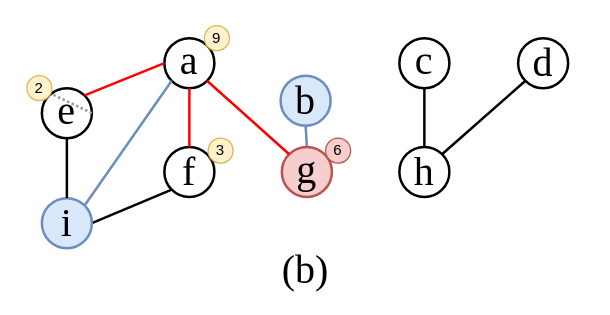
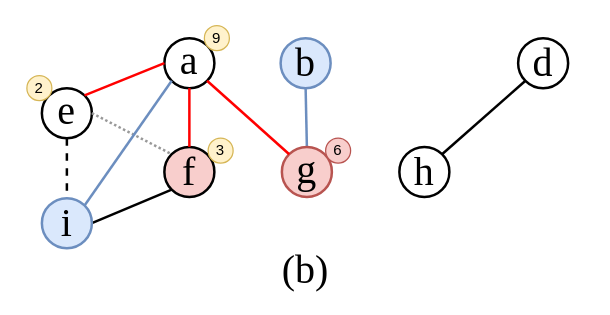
- <mxCell id="5" value="c" style="ellipse;whiteSpace=wrap;html=1;aspect=fixed;strokeWidth=2;fontFamily=Times New Roman;fontSize=32;spacingTop=-5;" parent="2" vertex="1"><mxGeometry x="299" y="10" width="40" height="40" as="geometry" /></mxCell>
- <mxCell id="4" value="b" style="ellipse;whiteSpace=wrap;html=1;aspect=fixed;strokeWidth=2;fontFamily=Times New Roman;fontSize=32;fillColor=#dae8fc;strokeColor=#6c8ebf;" parent="2" vertex="1"><mxGeometry x="204" y="40" width="40" height="40" as="geometry" /></mxCell>
+ <mxCell id="4" value="b" style="ellipse;whiteSpace=wrap;html=1;aspect=fixed;strokeWidth=2;fontFamily=Times New Roman;fontSize=32;fillColor=#dae8fc;strokeColor=#6c8ebf;" parent="2" vertex="1"><mxGeometry x="204" y="10" width="40" height="40" as="geometry" /></mxCell>
- <mxCell id="11" style="rounded=0;orthogonalLoop=1;jettySize=auto;html=1;exitX=1;exitY=0.5;exitDx=0;exitDy=0;fontFamily=Times New Roman;fontSize=32;strokeWidth=2;endArrow=none;endFill=0;strokeColor=#999999;dashed=1;dashPattern=1 1;" parent="2" source="7" target="25" edge="1"><mxGeometry relative="1" as="geometry" /></mxCell>
+ <mxCell id="11" style="rounded=0;orthogonalLoop=1;jettySize=auto;html=1;exitX=1;exitY=0.5;exitDx=0;exitDy=0;entryX=0;entryY=0;entryDx=0;entryDy=0;fontFamily=Times New Roman;fontSize=32;strokeWidth=2;endArrow=none;endFill=0;strokeColor=#999999;dashed=1;dashPattern=1 1;" parent="2" source="7" target="9" edge="1"><mxGeometry relative="1" as="geometry" /></mxCell>
- <mxCell id="17" style="edgeStyle=none;rounded=0;orthogonalLoop=1;jettySize=auto;html=1;exitX=0.5;exitY=1;exitDx=0;exitDy=0;entryX=0.5;entryY=0;entryDx=0;entryDy=0;strokeWidth=2;fontFamily=Times New Roman;fontSize=32;endArrow=none;endFill=0;" parent="2" source="5" target="16" edge="1"><mxGeometry relative="1" as="geometry" /></mxCell>
- <mxCell id="21" style="edgeStyle=none;rounded=0;orthogonalLoop=1;jettySize=auto;html=1;exitX=0.5;exitY=1;exitDx=0;exitDy=0;entryX=0.5;entryY=0;entryDx=0;entryDy=0;strokeWidth=2;fontFamily=Times New Roman;fontSize=32;endArrow=none;endFill=0;strokeColor=#000000;fillColor=#dae8fc;" parent="2" source="7" target="20" edge="1"><mxGeometry relative="1" as="geometry" /></mxCell>
+ <mxCell id="21" style="edgeStyle=none;rounded=0;orthogonalLoop=1;jettySize=auto;html=1;exitX=0.5;exitY=1;exitDx=0;exitDy=0;entryX=0.5;entryY=0;entryDx=0;entryDy=0;strokeWidth=2;fontFamily=Times New Roman;fontSize=32;endArrow=none;endFill=0;strokeColor=#000000;fillColor=#dae8fc;dashed=1;" parent="2" source="7" target="20" edge="1"><mxGeometry relative="1" as="geometry" /></mxCell>
- <mxCell id="9" value="f" style="ellipse;whiteSpace=wrap;html=1;aspect=fixed;strokeWidth=2;fontFamily=Times New Roman;fontSize=32;" parent="2" vertex="1"><mxGeometry x="111" y="97" width="40" height="40" as="geometry" /></mxCell>
+ <mxCell id="9" value="f" style="ellipse;whiteSpace=wrap;html=1;aspect=fixed;strokeWidth=2;fontFamily=Times New Roman;fontSize=32;fillColor=#f8cecc;" parent="2" vertex="1"><mxGeometry x="111" y="97" width="40" height="40" as="geometry" /></mxCell>
